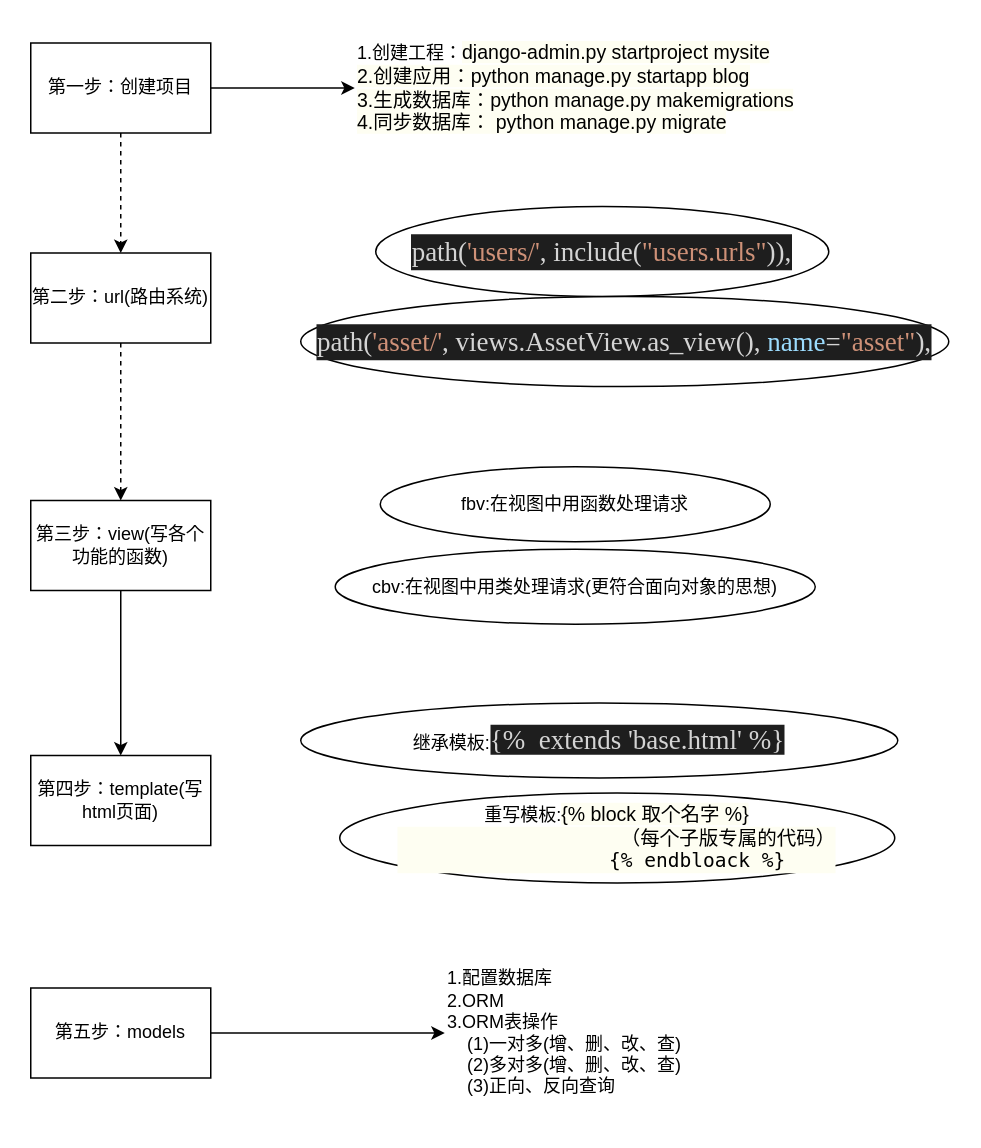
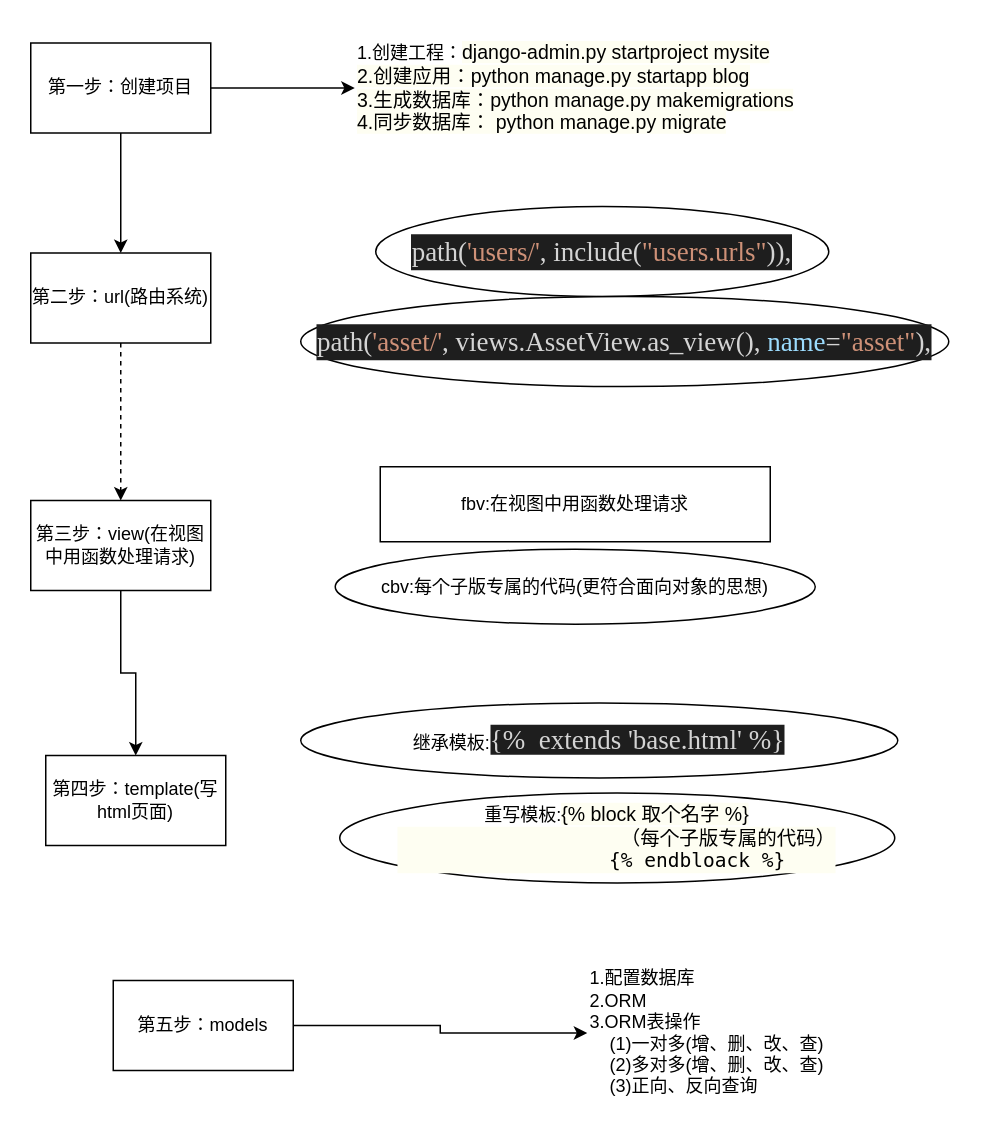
- <mxCell id="2" value="" style="edgeStyle=orthogonalEdgeStyle;rounded=0;orthogonalLoop=1;jettySize=auto;html=1;dashed=1;" edge="1" parent="1" source="4" target="6"><mxGeometry relative="1" as="geometry" /></mxCell>
+ <mxCell id="2" value="" style="edgeStyle=orthogonalEdgeStyle;rounded=0;orthogonalLoop=1;jettySize=auto;html=1;" edge="1" parent="1" source="4" target="6"><mxGeometry relative="1" as="geometry" /></mxCell>
- <mxCell id="14" value="fbv:在视图中用函数处理请求" style="ellipse;whiteSpace=wrap;html=1;" vertex="1" parent="1"><mxGeometry x="253" y="310.5" width="260" height="50" as="geometry" /></mxCell>
+ <mxCell id="14" value="fbv:在视图中用函数处理请求" style="whiteSpace=wrap;html=1;rounded=0;" vertex="1" parent="1"><mxGeometry x="253" y="310.5" width="260" height="50" as="geometry" /></mxCell>
- <mxCell id="8" value="第三步：view(写各个功能的函数)" style="rounded=0;whiteSpace=wrap;html=1;" vertex="1" parent="1"><mxGeometry x="20" y="333" width="120" height="60" as="geometry" /></mxCell>
+ <mxCell id="8" value="第三步：view(在视图中用函数处理请求)" style="rounded=0;whiteSpace=wrap;html=1;" vertex="1" parent="1"><mxGeometry x="20" y="333" width="120" height="60" as="geometry" /></mxCell>
- <mxCell id="15" value="cbv:在视图中用类处理请求(更符合面向对象的思想)" style="ellipse;whiteSpace=wrap;html=1;" vertex="1" parent="1"><mxGeometry x="223" y="365.5" width="320" height="50" as="geometry" /></mxCell>
+ <mxCell id="15" value="cbv:每个子版专属的代码(更符合面向对象的思想)" style="ellipse;whiteSpace=wrap;html=1;" vertex="1" parent="1"><mxGeometry x="223" y="365.5" width="320" height="50" as="geometry" /></mxCell>
- <mxCell id="9" value="第四步：template(写html页面)" style="rounded=0;whiteSpace=wrap;html=1;" vertex="1" parent="1"><mxGeometry x="20" y="503" width="120" height="60" as="geometry" /></mxCell>
+ <mxCell id="9" value="第四步：template(写html页面)" style="rounded=0;whiteSpace=wrap;html=1;" vertex="1" parent="1"><mxGeometry x="30" y="503" width="120" height="60" as="geometry" /></mxCell>
- <mxCell id="11" value="第五步：models" style="rounded=0;whiteSpace=wrap;html=1;" vertex="1" parent="1"><mxGeometry x="20" y="658" width="120" height="60" as="geometry" /></mxCell>
+ <mxCell id="11" value="第五步：models" style="rounded=0;whiteSpace=wrap;html=1;" vertex="1" parent="1"><mxGeometry x="75" y="653" width="120" height="60" as="geometry" /></mxCell>
- <mxCell id="18" value="&lt;div&gt;1.配置数据库&lt;/div&gt;&lt;div&gt;2.ORM&lt;/div&gt;&lt;div&gt;3.ORM表操作&lt;/div&gt;&lt;div&gt;&amp;nbsp; &amp;nbsp; (1)一对多(增、删、改、查)&lt;/div&gt;&lt;div&gt;&amp;nbsp; &amp;nbsp; (2)多对多(增、删、改、查)&lt;/div&gt;&lt;div&gt;&amp;nbsp; &amp;nbsp; (3)正向、反向查询&lt;/div&gt;" style="text;strokeColor=none;fillColor=none;html=1;whiteSpace=wrap;verticalAlign=middle;overflow=hidden;" vertex="1" parent="1"><mxGeometry x="296" y="633" width="210" height="110" as="geometry" /></mxCell>
+ <mxCell id="18" value="&lt;div&gt;1.配置数据库&lt;/div&gt;&lt;div&gt;2.ORM&lt;/div&gt;&lt;div&gt;3.ORM表操作&lt;/div&gt;&lt;div&gt;&amp;nbsp; &amp;nbsp; (1)一对多(增、删、改、查)&lt;/div&gt;&lt;div&gt;&amp;nbsp; &amp;nbsp; (2)多对多(增、删、改、查)&lt;/div&gt;&lt;div&gt;&amp;nbsp; &amp;nbsp; (3)正向、反向查询&lt;/div&gt;" style="text;strokeColor=none;fillColor=none;html=1;whiteSpace=wrap;verticalAlign=middle;overflow=hidden;" vertex="1" parent="1"><mxGeometry x="391" y="633" width="210" height="110" as="geometry" /></mxCell>
